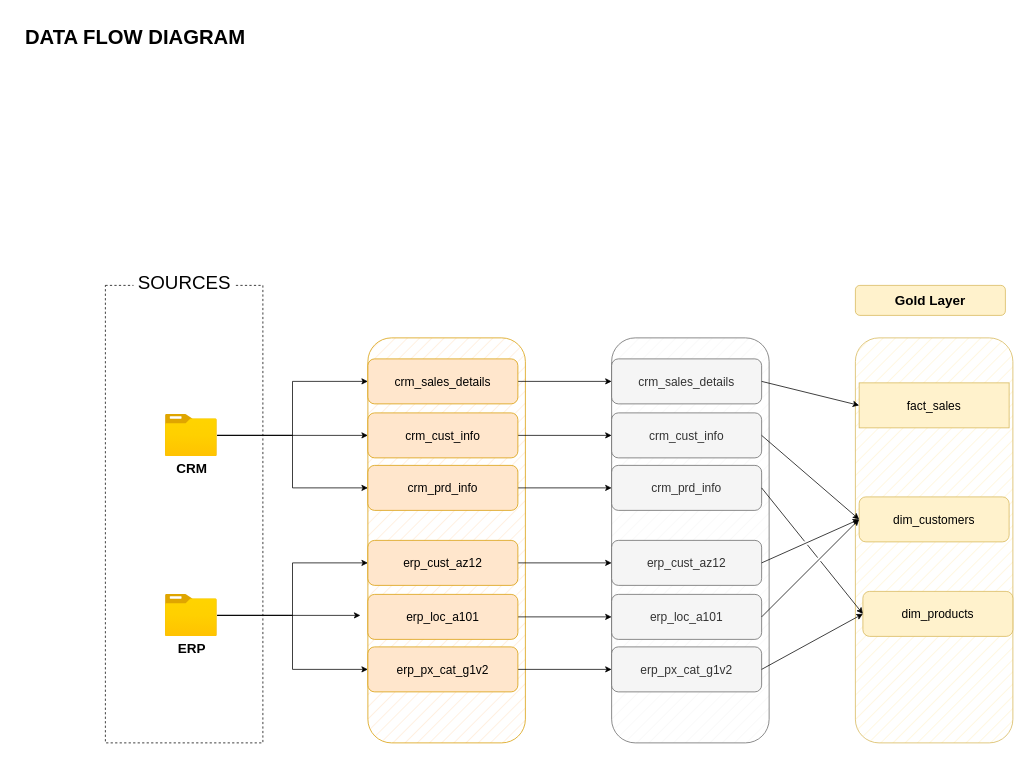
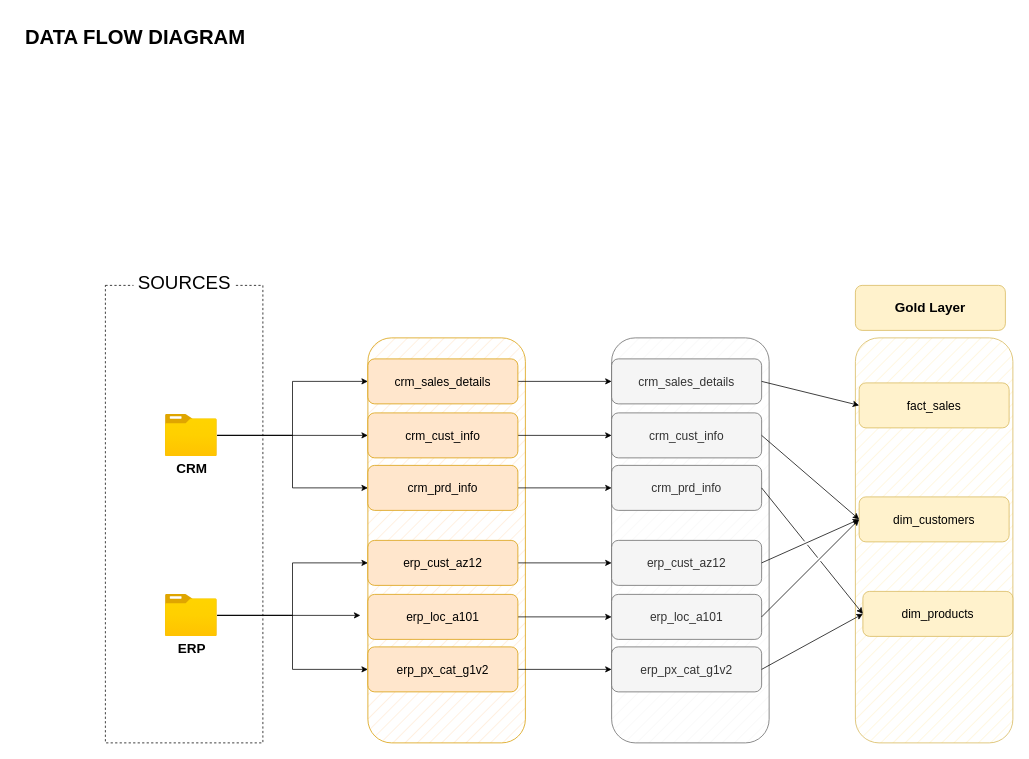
- <mxCell id="34" value="&lt;b&gt;&lt;font style=&quot;font-size: 18px;&quot;&gt;Gold Layer&lt;/font&gt;&lt;/b&gt;" style="rounded=1;whiteSpace=wrap;html=1;fillColor=#fff2cc;strokeColor=#d6b656;" vertex="1" parent="1"><mxGeometry x="1140" y="380" width="200" height="40" as="geometry" /></mxCell>
+ <mxCell id="34" value="&lt;b&gt;&lt;font style=&quot;font-size: 18px;&quot;&gt;Gold Layer&lt;/font&gt;&lt;/b&gt;" style="rounded=1;whiteSpace=wrap;html=1;fillColor=#fff2cc;strokeColor=#d6b656;" vertex="1" parent="1"><mxGeometry x="1140" y="380" width="200" height="60" as="geometry" /></mxCell>
- <mxCell id="35" value="&lt;font style=&quot;font-size: 16px;&quot;&gt;fact_sales&lt;/font&gt;" style="whiteSpace=wrap;html=1;fillColor=#fff2cc;strokeColor=#d6b656;rounded=0;" vertex="1" parent="1"><mxGeometry x="1145" y="510" width="200" height="60" as="geometry" /></mxCell>
+ <mxCell id="35" value="&lt;font style=&quot;font-size: 16px;&quot;&gt;fact_sales&lt;/font&gt;" style="rounded=1;whiteSpace=wrap;html=1;fillColor=#fff2cc;strokeColor=#d6b656;" vertex="1" parent="1"><mxGeometry x="1145" y="510" width="200" height="60" as="geometry" /></mxCell>
